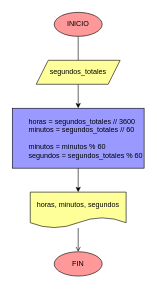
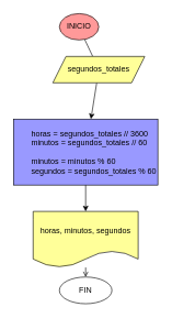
- <mxCell id="3" value="INICIO" style="ellipse;whiteSpace=wrap;html=1;fillColor=#FF9999;fontColor=#000000;strokeColor=#000000;" parent="1" vertex="1"><mxGeometry x="90" y="20" width="80" height="40" as="geometry" /></mxCell>
+ <mxCell id="3" value="INICIO" style="ellipse;whiteSpace=wrap;html=1;fillColor=#FF9999;fontColor=#000000;strokeColor=#000000;" parent="1" vertex="1"><mxGeometry x="90" y="20" width="60" height="40" as="geometry" /></mxCell>
- <mxCell id="5" value="segundos_totales" style="shape=parallelogram;perimeter=parallelogramPerimeter;whiteSpace=wrap;html=1;fixedSize=1;fillColor=#FFFF99;fontColor=#000000;strokeColor=#000000;" parent="1" vertex="1"><mxGeometry x="60" y="100" width="140" height="40" as="geometry" /></mxCell>
+ <mxCell id="5" value="segundos_totales" style="shape=parallelogram;perimeter=parallelogramPerimeter;whiteSpace=wrap;html=1;fixedSize=1;fillColor=#FFFF99;fontColor=#000000;strokeColor=#000000;" parent="1" vertex="1"><mxGeometry x="80" y="85" width="140" height="40" as="geometry" /></mxCell>
- <mxCell id="8" value="horas, minutos, segundos" style="shape=document;whiteSpace=wrap;html=1;boundedLbl=1;fillColor=#FFFF99;fontColor=#000000;strokeColor=#000000;" parent="1" vertex="1"><mxGeometry x="50" y="320" width="160" height="60" as="geometry" /></mxCell>
+ <mxCell id="8" value="horas, minutos, segundos" style="shape=document;whiteSpace=wrap;html=1;boundedLbl=1;fillColor=#FFFF99;fontColor=#000000;strokeColor=#000000;" parent="1" vertex="1"><mxGeometry x="50" y="320" width="160" height="85" as="geometry" /></mxCell>
- <mxCell id="9" value="FIN" style="ellipse;whiteSpace=wrap;html=1;fillColor=#FF9999;fontColor=#000000;strokeColor=#000000;" parent="1" vertex="1"><mxGeometry x="90" y="419.5" width="80" height="40.5" as="geometry" /></mxCell>
+ <mxCell id="9" value="FIN" style="ellipse;whiteSpace=wrap;html=1;fillColor=#ffffff;fontColor=#000000;strokeColor=#000000;" parent="1" vertex="1"><mxGeometry x="90" y="419.5" width="80" height="40.5" as="geometry" /></mxCell>
